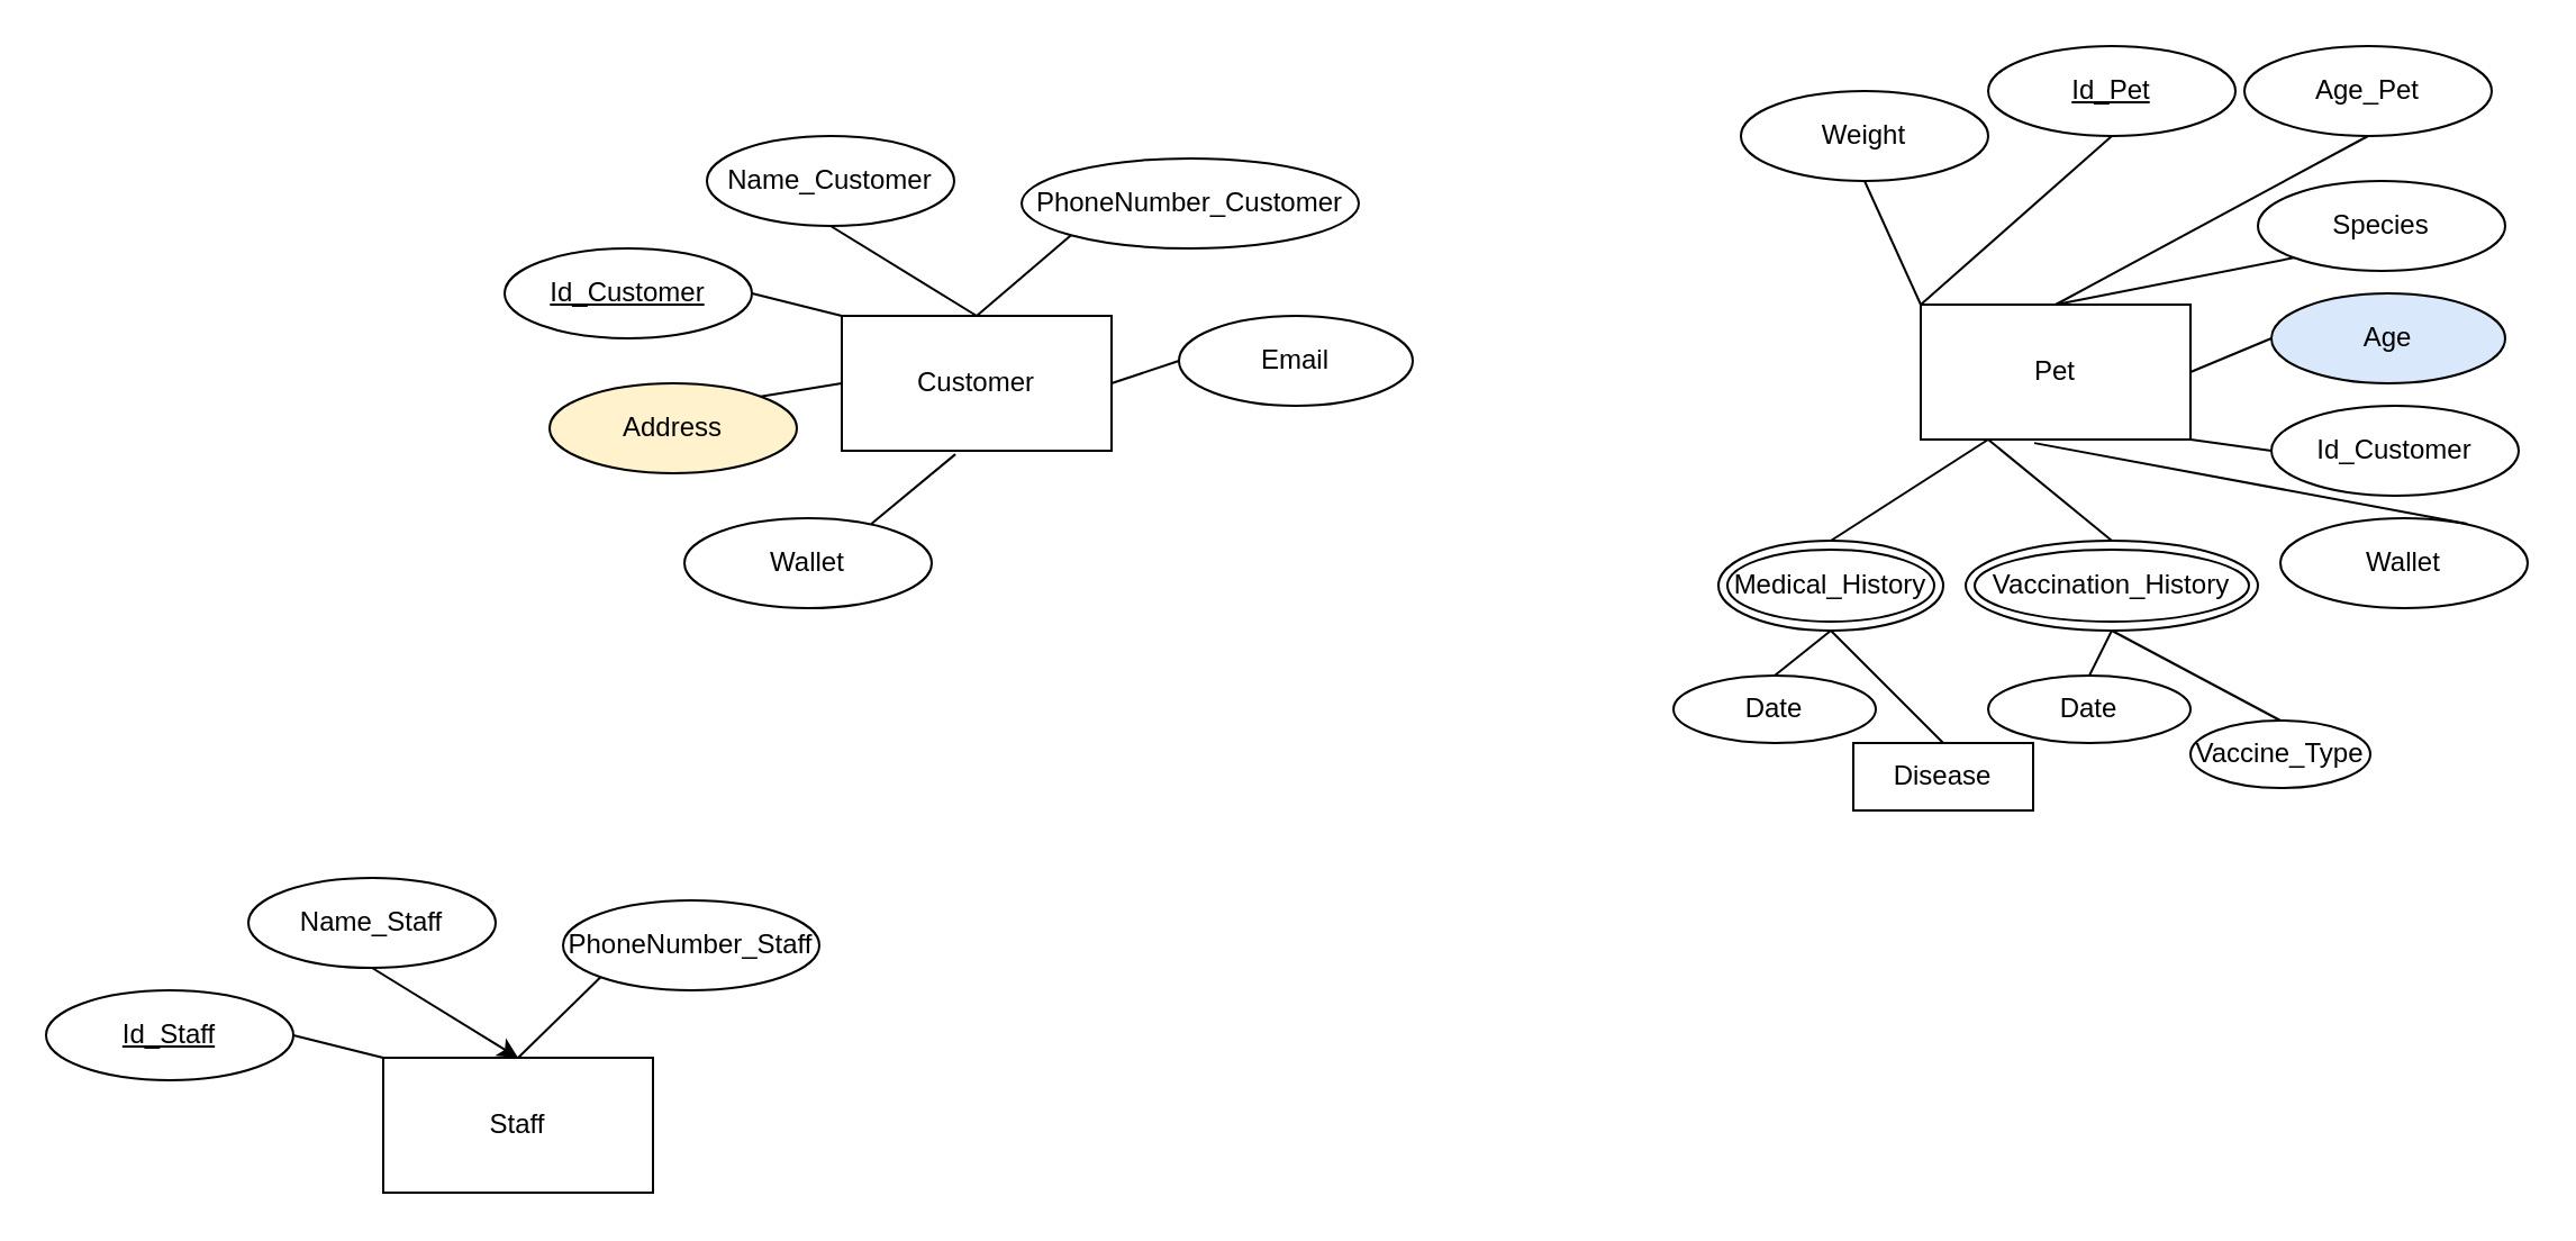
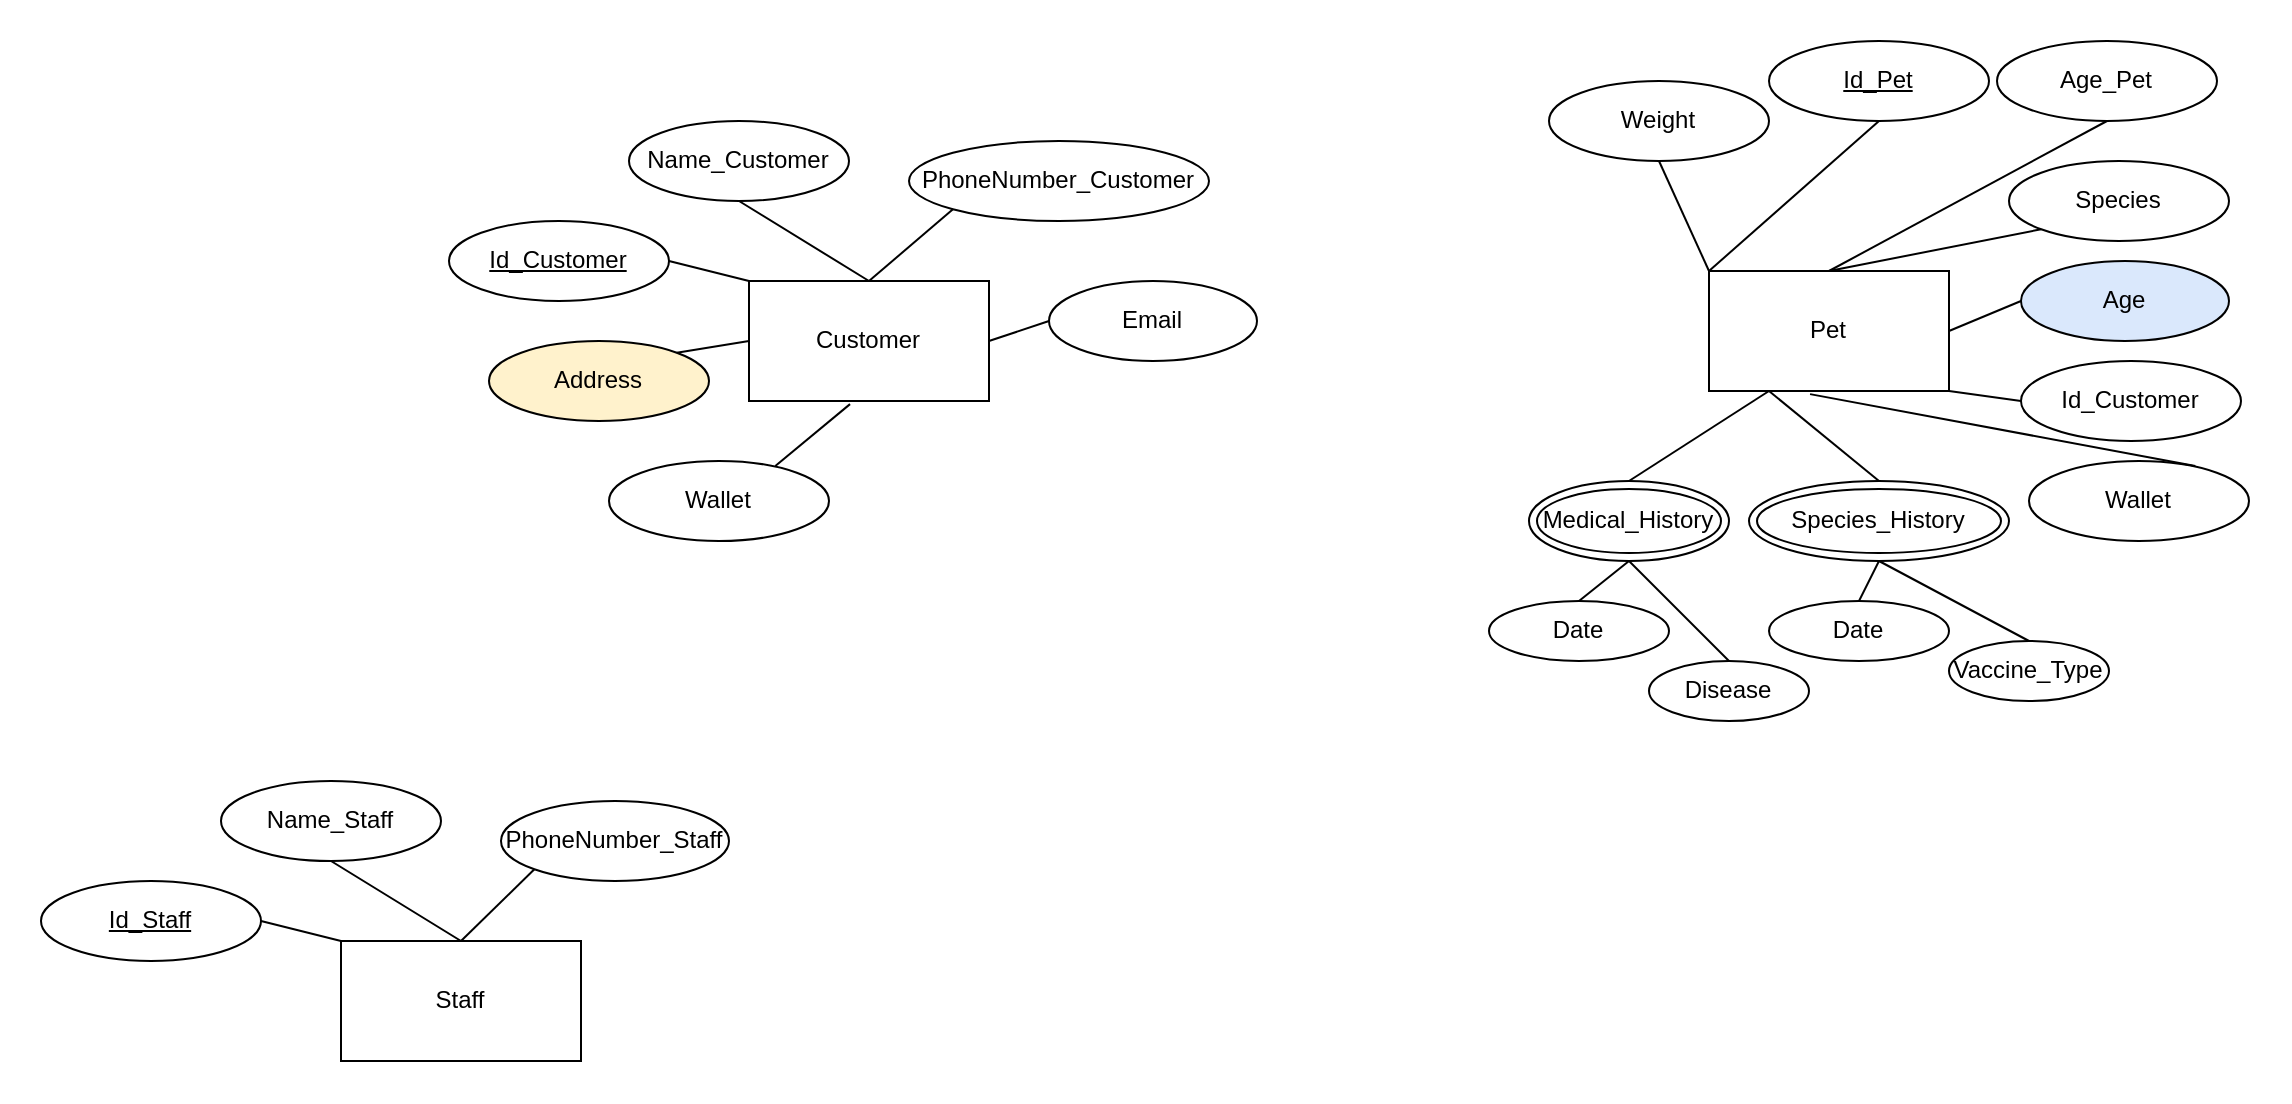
- <mxCell id="31" value="Vaccination_History" style="ellipse;shape=doubleEllipse;whiteSpace=wrap;html=1;" vertex="1" parent="1"><mxGeometry x="874" y="240" width="130" height="40" as="geometry" /></mxCell>
+ <mxCell id="31" value="Species_History" style="ellipse;shape=doubleEllipse;whiteSpace=wrap;html=1;" vertex="1" parent="1"><mxGeometry x="874" y="240" width="130" height="40" as="geometry" /></mxCell>
- <mxCell id="34" value="Disease" style="whiteSpace=wrap;html=1;rounded=0;" vertex="1" parent="1"><mxGeometry x="824" y="330" width="80" height="30" as="geometry" /></mxCell>
+ <mxCell id="34" value="Disease" style="ellipse;whiteSpace=wrap;html=1;" vertex="1" parent="1"><mxGeometry x="824" y="330" width="80" height="30" as="geometry" /></mxCell>
- <mxCell id="47" value="" style="endArrow=classic;html=1;rounded=0;exitX=0.5;exitY=1;exitDx=0;exitDy=0;entryX=0.5;entryY=0;entryDx=0;entryDy=0;" edge="1" source="44" target="42" parent="1"><mxGeometry width="50" height="50" relative="1" as="geometry"><mxPoint x="390" y="730" as="sourcePoint" /><mxPoint x="440" y="680" as="targetPoint" /></mxGeometry></mxCell>
+ <mxCell id="47" value="" style="endArrow=none;html=1;rounded=0;exitX=0.5;exitY=1;exitDx=0;exitDy=0;entryX=0.5;entryY=0;entryDx=0;entryDy=0;" edge="1" source="44" target="42" parent="1"><mxGeometry width="50" height="50" relative="1" as="geometry"><mxPoint x="390" y="730" as="sourcePoint" /><mxPoint x="440" y="680" as="targetPoint" /></mxGeometry></mxCell>
